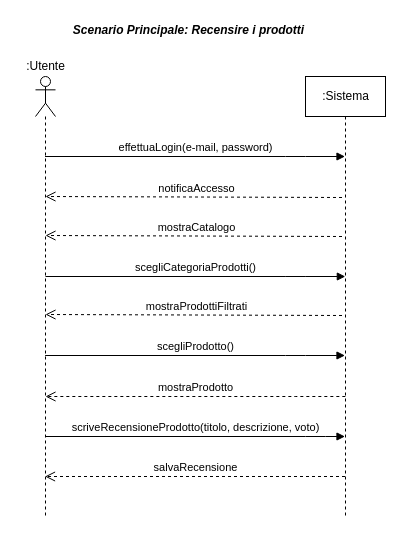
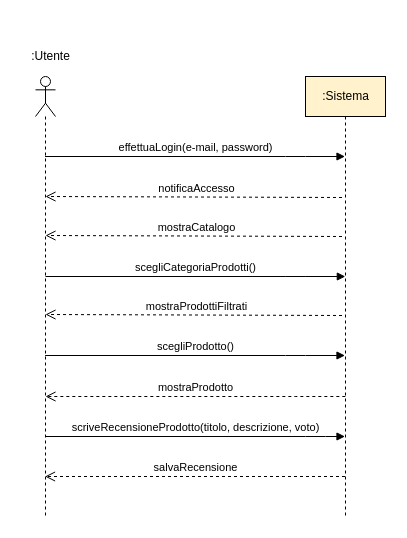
- <mxCell id="5" value="&lt;b&gt;&lt;i&gt;Scenario Principale: Recensire i prodotti&lt;/i&gt;&lt;/b&gt;" style="text;html=1;align=center;verticalAlign=middle;resizable=0;points=[];;autosize=1;" parent="1" vertex="1"><mxGeometry x="63" y="20" width="250" height="20" as="geometry" /></mxCell>
- <mxCell id="3" value=":Utente" style="text;html=1;align=center;verticalAlign=middle;resizable=0;points=[];;autosize=1;" parent="1" vertex="1"><mxGeometry x="20" y="56" width="50" height="20" as="geometry" /></mxCell>
+ <mxCell id="3" value=":Utente" style="text;html=1;align=center;verticalAlign=middle;resizable=0;points=[];;autosize=1;" parent="1" vertex="1"><mxGeometry x="25" y="46" width="50" height="20" as="geometry" /></mxCell>
- <mxCell id="9" value=":Sistema" style="html=1;" parent="1" vertex="1"><mxGeometry x="305" y="76" width="80" height="40" as="geometry" /></mxCell>
+ <mxCell id="9" value=":Sistema" style="html=1;fillColor=#fff2cc;" parent="1" vertex="1"><mxGeometry x="305" y="76" width="80" height="40" as="geometry" /></mxCell>
